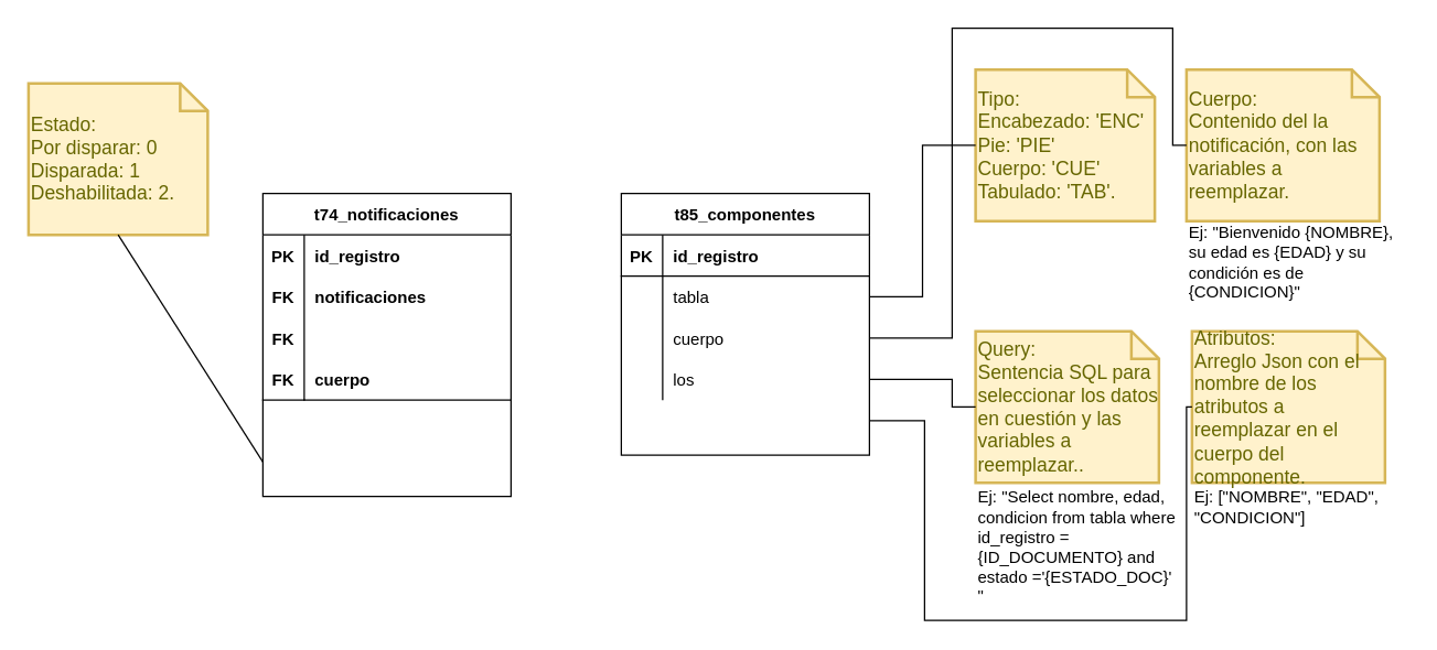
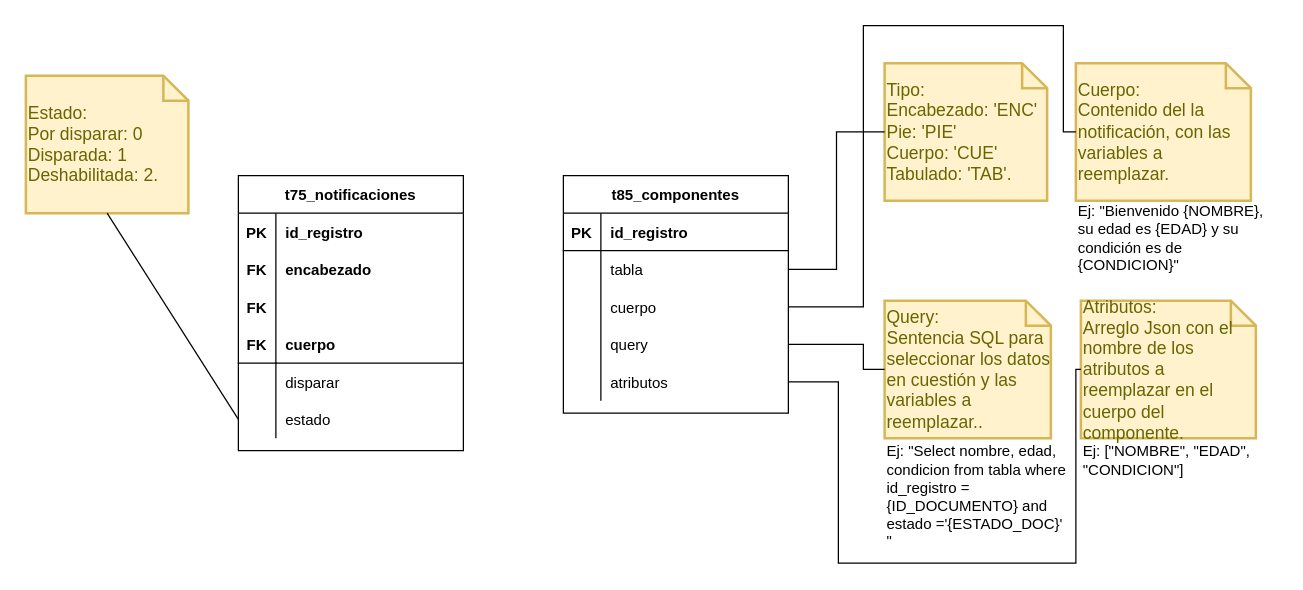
- <mxCell id="4" value="t74_notificaciones" style="shape=table;startSize=30;container=1;collapsible=1;childLayout=tableLayout;fixedRows=1;rowLines=0;fontStyle=1;align=center;resizeLast=1;" vertex="1" parent="1"><mxGeometry x="190" y="140" width="180" height="220" as="geometry" /></mxCell>
+ <mxCell id="4" value="t75_notificaciones" style="shape=table;startSize=30;container=1;collapsible=1;childLayout=tableLayout;fixedRows=1;rowLines=0;fontStyle=1;align=center;resizeLast=1;" vertex="1" parent="1"><mxGeometry x="190" y="140" width="180" height="220" as="geometry" /></mxCell>
- <mxCell id="10" value="notificaciones" style="shape=partialRectangle;connectable=0;fillColor=none;top=0;left=0;bottom=0;right=0;align=left;spacingLeft=6;overflow=hidden;fontStyle=1" vertex="1" parent="8"><mxGeometry x="30" width="150" height="30" as="geometry" /></mxCell>
+ <mxCell id="10" value="encabezado" style="shape=partialRectangle;connectable=0;fillColor=none;top=0;left=0;bottom=0;right=0;align=left;spacingLeft=6;overflow=hidden;fontStyle=1" vertex="1" parent="8"><mxGeometry x="30" width="150" height="30" as="geometry" /></mxCell>
- <mxCell id="34" value="los" style="shape=partialRectangle;connectable=0;fillColor=none;top=0;left=0;bottom=0;right=0;align=left;spacingLeft=6;overflow=hidden;" vertex="1" parent="32"><mxGeometry x="30" width="150" height="30" as="geometry" /></mxCell>
+ <mxCell id="34" value="query" style="shape=partialRectangle;connectable=0;fillColor=none;top=0;left=0;bottom=0;right=0;align=left;spacingLeft=6;overflow=hidden;" vertex="1" parent="32"><mxGeometry x="30" width="150" height="30" as="geometry" /></mxCell>
+ <mxCell id="18" value="disparar" style="shape=partialRectangle;connectable=0;fillColor=none;top=0;left=0;bottom=0;right=0;align=left;spacingLeft=6;overflow=hidden;" vertex="1" parent="16"><mxGeometry x="30" width="150" height="30" as="geometry" /></mxCell>
+ <mxCell id="37" value="atributos" style="shape=partialRectangle;connectable=0;fillColor=none;top=0;left=0;bottom=0;right=0;align=left;spacingLeft=6;overflow=hidden;" vertex="1" parent="35"><mxGeometry x="30" width="150" height="30" as="geometry" /></mxCell>
+ <mxCell id="21" value="estado" style="shape=partialRectangle;connectable=0;fillColor=none;top=0;left=0;bottom=0;right=0;align=left;spacingLeft=6;overflow=hidden;" vertex="1" parent="19"><mxGeometry x="30" width="150" height="30" as="geometry" /></mxCell>
